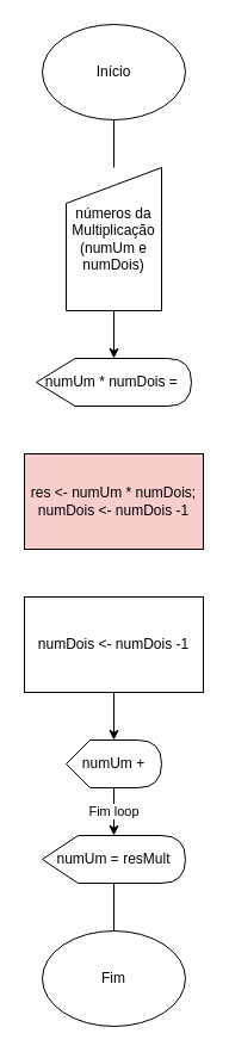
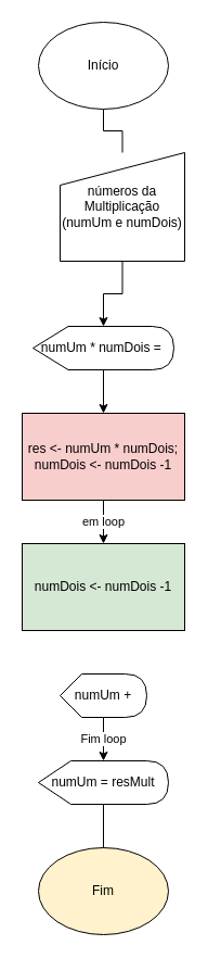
- <mxCell id="6" value="números da Multiplicação&lt;br&gt;(numUm e numDois)" style="shape=manualInput;whiteSpace=wrap;html=1;" vertex="1" parent="1"><mxGeometry x="55" y="140" width="80" height="120" as="geometry" /></mxCell>
+ <mxCell id="6" value="números da Multiplicação&lt;br&gt;(numUm e numDois)" style="shape=manualInput;whiteSpace=wrap;html=1;" vertex="1" parent="1"><mxGeometry x="55" y="140" width="115" height="100" as="geometry" /></mxCell>
+ <mxCell id="7" value="" style="edgeStyle=orthogonalEdgeStyle;rounded=0;orthogonalLoop=1;jettySize=auto;html=1;" edge="1" parent="1" source="8" target="10"><mxGeometry relative="1" as="geometry" /></mxCell>
+ <mxCell id="9" value="em loop" style="edgeStyle=orthogonalEdgeStyle;rounded=0;orthogonalLoop=1;jettySize=auto;html=1;" edge="1" parent="1" source="10" target="12"><mxGeometry relative="1" as="geometry" /></mxCell>
- <mxCell id="12" value="numDois &amp;lt;- numDois -1" style="whiteSpace=wrap;html=1;" vertex="1" parent="1"><mxGeometry x="20" y="500" width="150" height="80" as="geometry" /></mxCell>
+ <mxCell id="12" value="numDois &amp;lt;- numDois -1" style="whiteSpace=wrap;html=1;fillColor=#d5e8d4;" vertex="1" parent="1"><mxGeometry x="20" y="500" width="150" height="80" as="geometry" /></mxCell>
- <mxCell id="11" value="" style="edgeStyle=orthogonalEdgeStyle;rounded=0;orthogonalLoop=1;jettySize=auto;html=1;" edge="1" parent="1" source="12" target="14"><mxGeometry relative="1" as="geometry" /></mxCell>
- <mxCell id="2" value="Fim" style="ellipse;whiteSpace=wrap;html=1;" vertex="1" parent="1"><mxGeometry x="35" y="780" width="120" height="80" as="geometry" /></mxCell>
+ <mxCell id="2" value="Fim" style="ellipse;whiteSpace=wrap;html=1;fillColor=#fff2cc;" vertex="1" parent="1"><mxGeometry x="35" y="780" width="120" height="80" as="geometry" /></mxCell>
